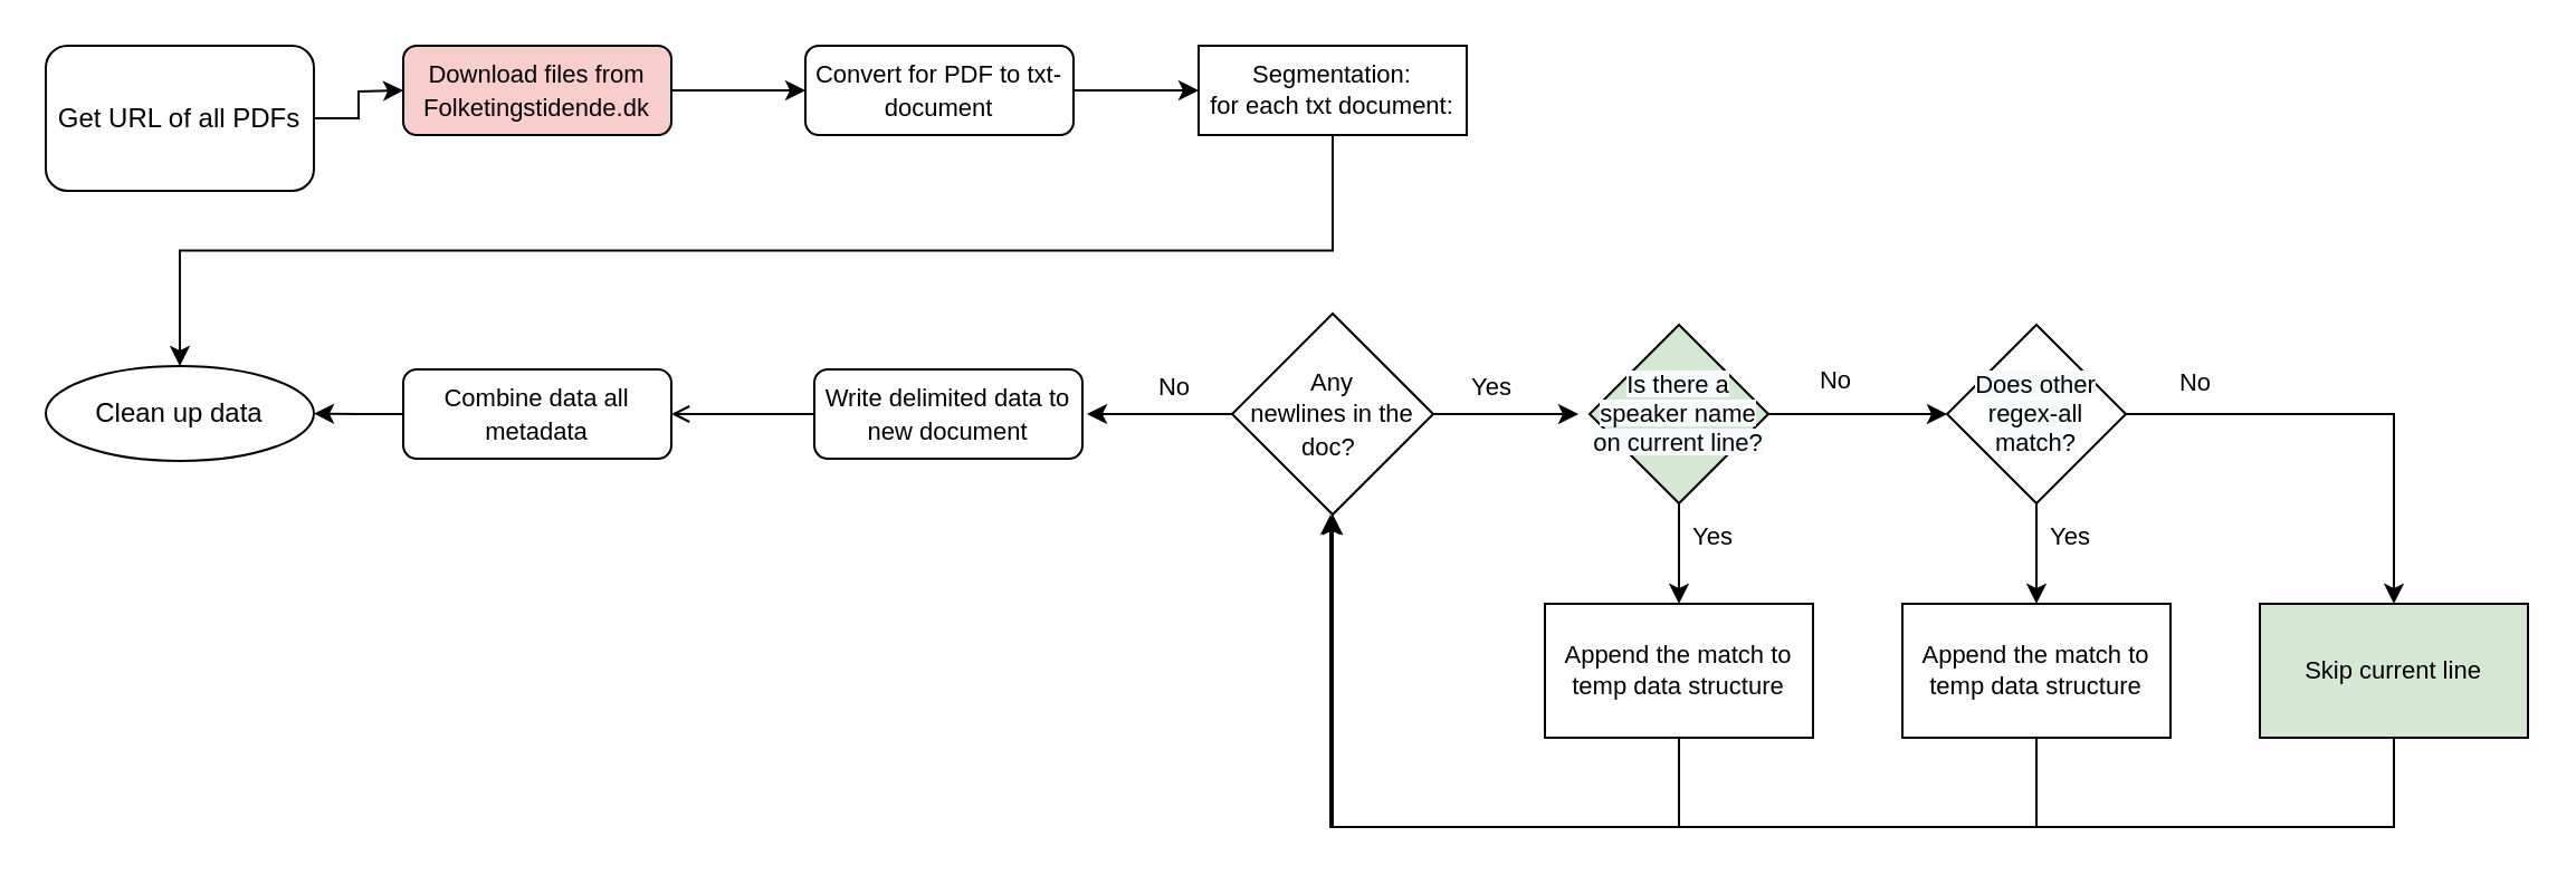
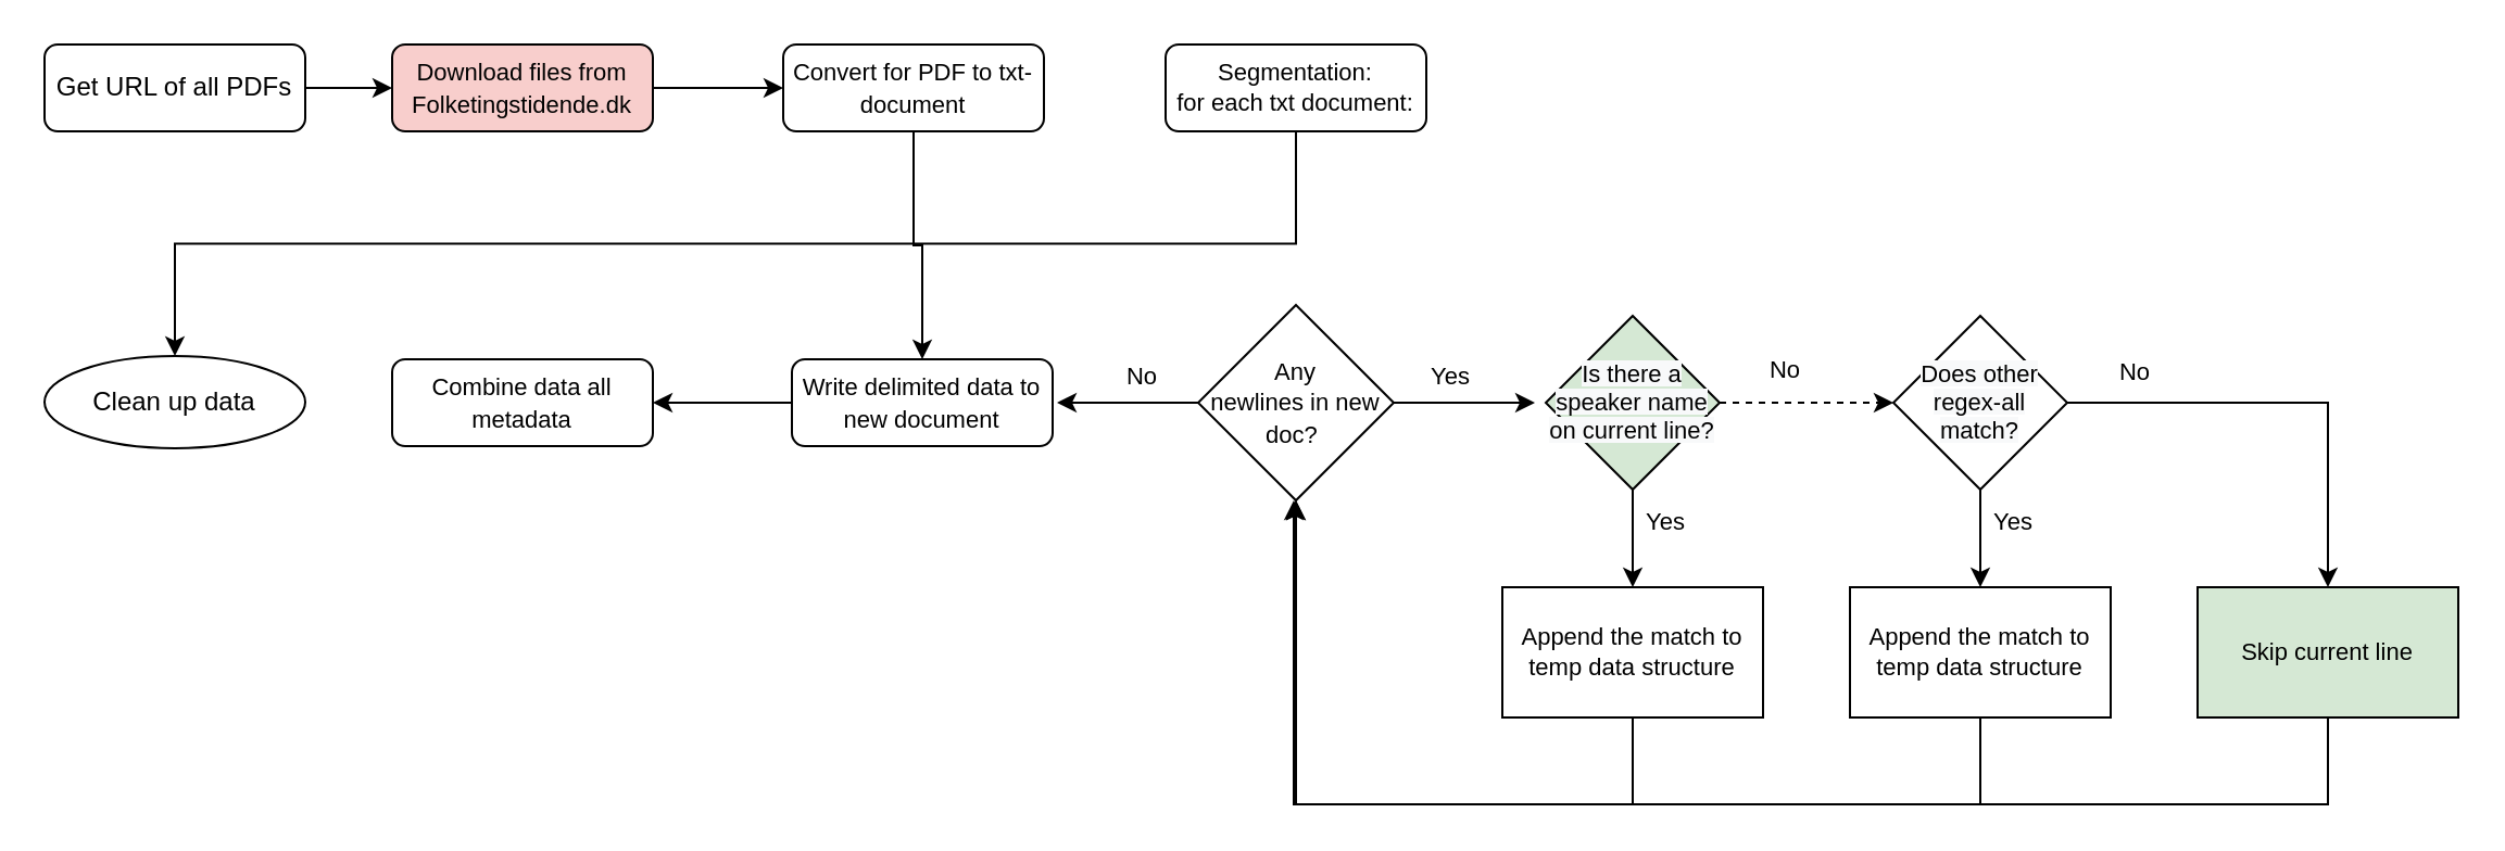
- <mxCell id="6" value="" style="edgeStyle=orthogonalEdgeStyle;rounded=0;orthogonalLoop=1;jettySize=auto;html=1;fontSize=11;" parent="1" source="7" target="34" edge="1"><mxGeometry relative="1" as="geometry" /></mxCell>
+ <mxCell id="6" value="" style="edgeStyle=orthogonalEdgeStyle;rounded=0;orthogonalLoop=1;jettySize=auto;html=1;fontSize=11;" parent="1" source="7" target="33" edge="1"><mxGeometry relative="1" as="geometry" /></mxCell>
- <mxCell id="34" value="Segmentation:&lt;br&gt;for each txt document:" style="whiteSpace=wrap;html=1;fontSize=11;rounded=0;" parent="1" vertex="1"><mxGeometry x="536" y="20" width="120" height="40" as="geometry" /></mxCell>
+ <mxCell id="34" value="Segmentation:&lt;br&gt;for each txt document:" style="rounded=1;whiteSpace=wrap;html=1;fontSize=11;" parent="1" vertex="1"><mxGeometry x="536" y="20" width="120" height="40" as="geometry" /></mxCell>
- <mxCell id="3" value="Get URL of all PDFs" style="rounded=1;whiteSpace=wrap;html=1;fontSize=12;glass=0;strokeWidth=1;shadow=0;" parent="1" vertex="1"><mxGeometry x="20" y="20" width="120" height="65" as="geometry" /></mxCell>
+ <mxCell id="3" value="Get URL of all PDFs" style="rounded=1;whiteSpace=wrap;html=1;fontSize=12;glass=0;strokeWidth=1;shadow=0;" parent="1" vertex="1"><mxGeometry x="20" y="20" width="120" height="40" as="geometry" /></mxCell>
- <mxCell id="30" value="" style="edgeStyle=orthogonalEdgeStyle;rounded=0;orthogonalLoop=1;jettySize=auto;html=1;" edge="1" parent="1" source="31" target="35"><mxGeometry relative="1" as="geometry" /></mxCell>
- <mxCell id="32" value="" style="edgeStyle=orthogonalEdgeStyle;rounded=0;orthogonalLoop=1;jettySize=auto;html=1;fontSize=11;endArrow=open;" parent="1" source="33" target="31" edge="1"><mxGeometry relative="1" as="geometry" /></mxCell>
+ <mxCell id="32" value="" style="edgeStyle=orthogonalEdgeStyle;rounded=0;orthogonalLoop=1;jettySize=auto;html=1;fontSize=11;" parent="1" source="33" target="31" edge="1"><mxGeometry relative="1" as="geometry" /></mxCell>
- <mxCell id="11" value="&lt;font style=&quot;font-size: 11px&quot;&gt;Any&lt;br&gt;newlines in the doc?&amp;nbsp;&lt;/font&gt;" style="rhombus;whiteSpace=wrap;html=1;" parent="1" vertex="1"><mxGeometry x="551" y="140" width="90" height="90" as="geometry" /></mxCell>
+ <mxCell id="11" value="&lt;font style=&quot;font-size: 11px&quot;&gt;Any&lt;br&gt;newlines in new doc?&amp;nbsp;&lt;/font&gt;" style="rhombus;whiteSpace=wrap;html=1;" parent="1" vertex="1"><mxGeometry x="551" y="140" width="90" height="90" as="geometry" /></mxCell>
- <mxCell id="14" value="" style="edgeStyle=orthogonalEdgeStyle;rounded=0;orthogonalLoop=1;jettySize=auto;html=1;fontSize=11;" parent="1" source="16" target="19" edge="1"><mxGeometry relative="1" as="geometry" /></mxCell>
+ <mxCell id="14" value="" style="edgeStyle=orthogonalEdgeStyle;rounded=0;orthogonalLoop=1;jettySize=auto;html=1;fontSize=11;dashed=1;" parent="1" source="16" target="19" edge="1"><mxGeometry relative="1" as="geometry" /></mxCell>
